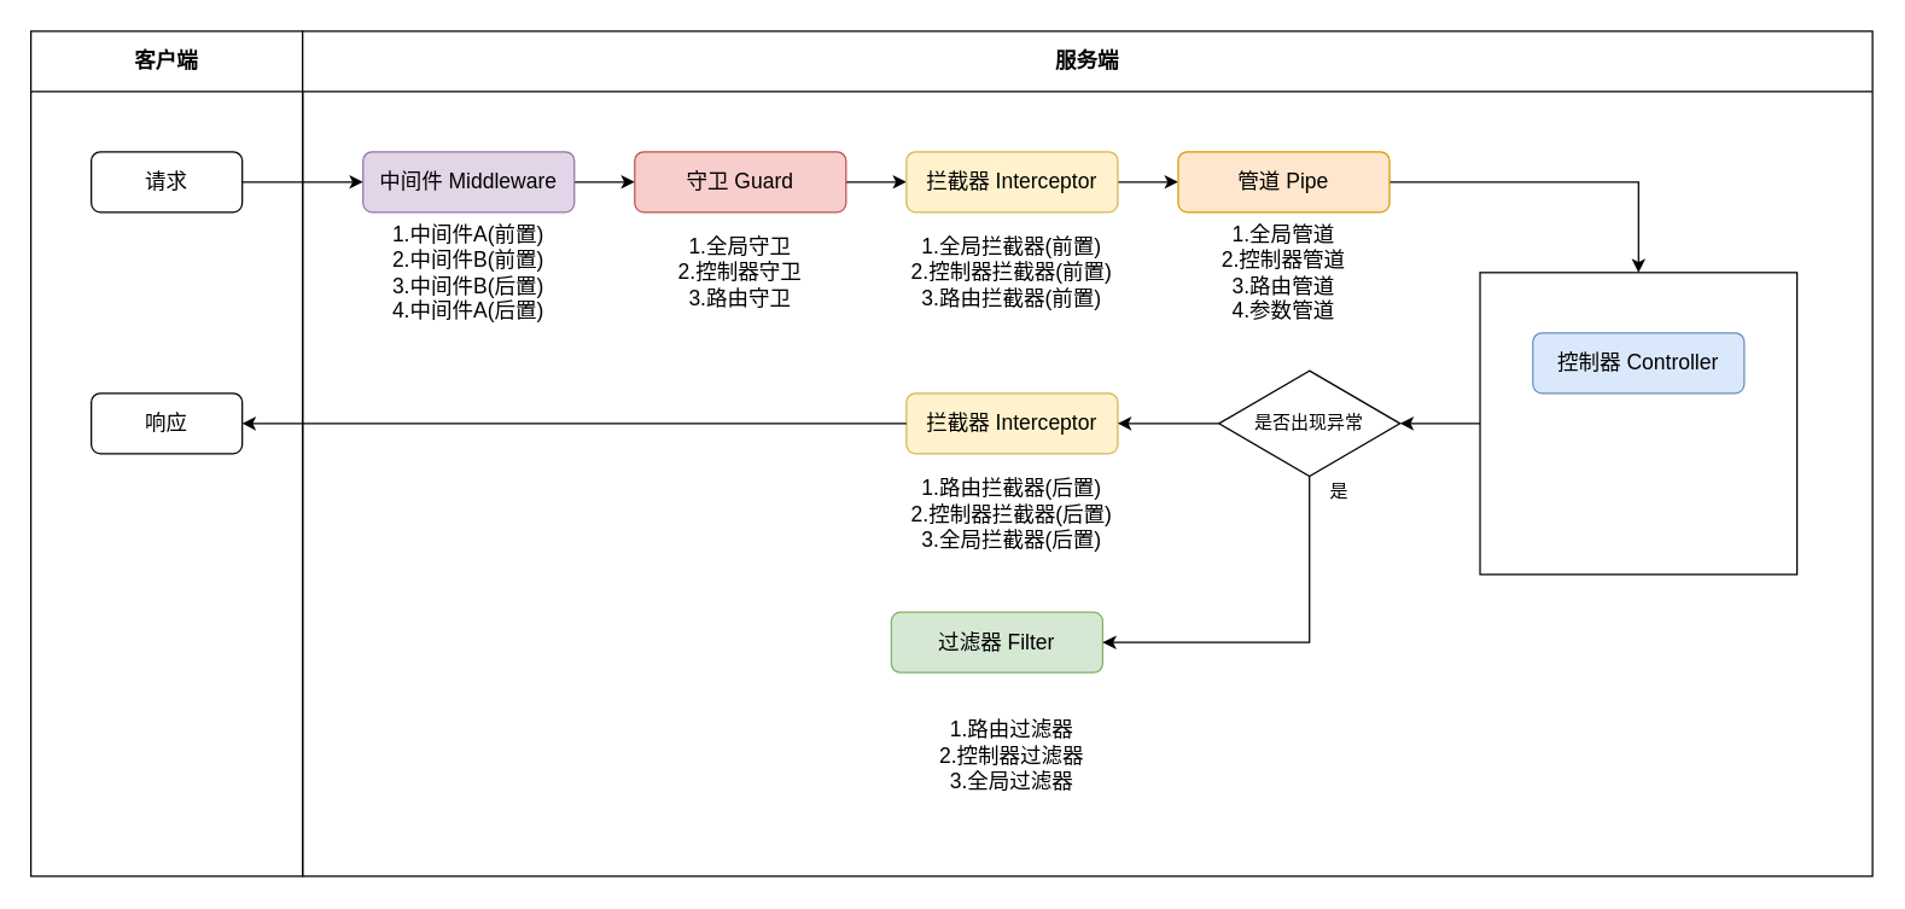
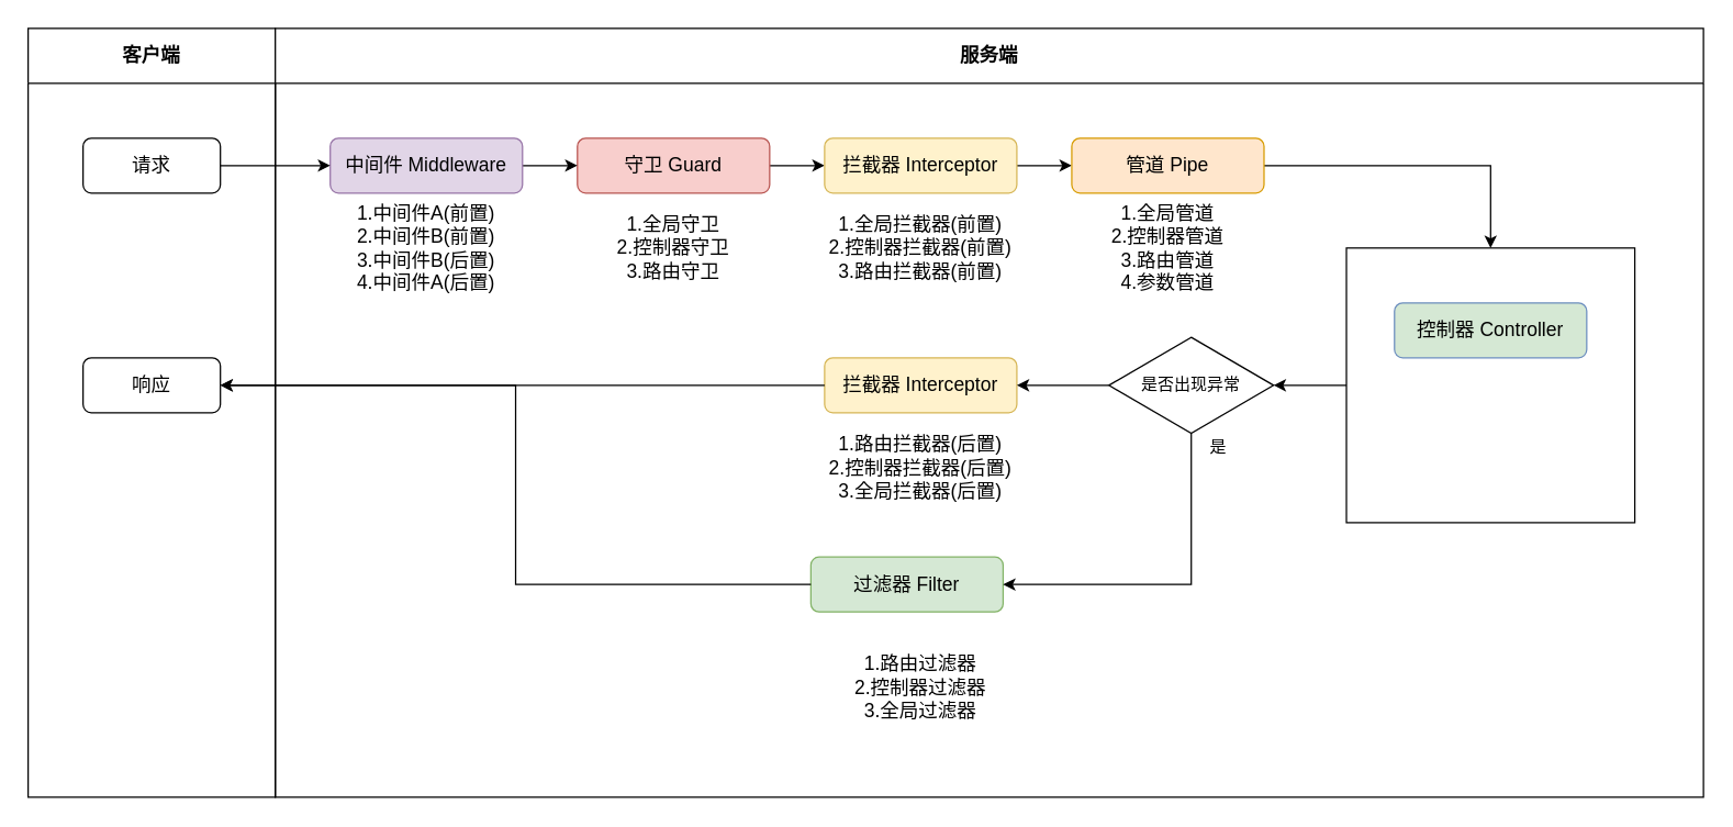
- <mxCell id="16" value="控制器 Controller" style="rounded=1;whiteSpace=wrap;html=1;fontSize=14;fillColor=#dae8fc;strokeColor=#6c8ebf;" parent="5" vertex="1"><mxGeometry x="815" y="200" width="140" height="40" as="geometry" /></mxCell>
+ <mxCell id="16" value="控制器 Controller" style="rounded=1;whiteSpace=wrap;html=1;fontSize=14;fillColor=#d5e8d4;strokeColor=#6c8ebf;" parent="5" vertex="1"><mxGeometry x="815" y="200" width="140" height="40" as="geometry" /></mxCell>
+ <mxCell id="30" style="edgeStyle=orthogonalEdgeStyle;rounded=0;orthogonalLoop=1;jettySize=auto;html=1;exitX=0;exitY=0.5;exitDx=0;exitDy=0;entryX=1;entryY=0.5;entryDx=0;entryDy=0;" parent="1" source="13" target="4" edge="1"><mxGeometry relative="1" as="geometry" /></mxCell>
